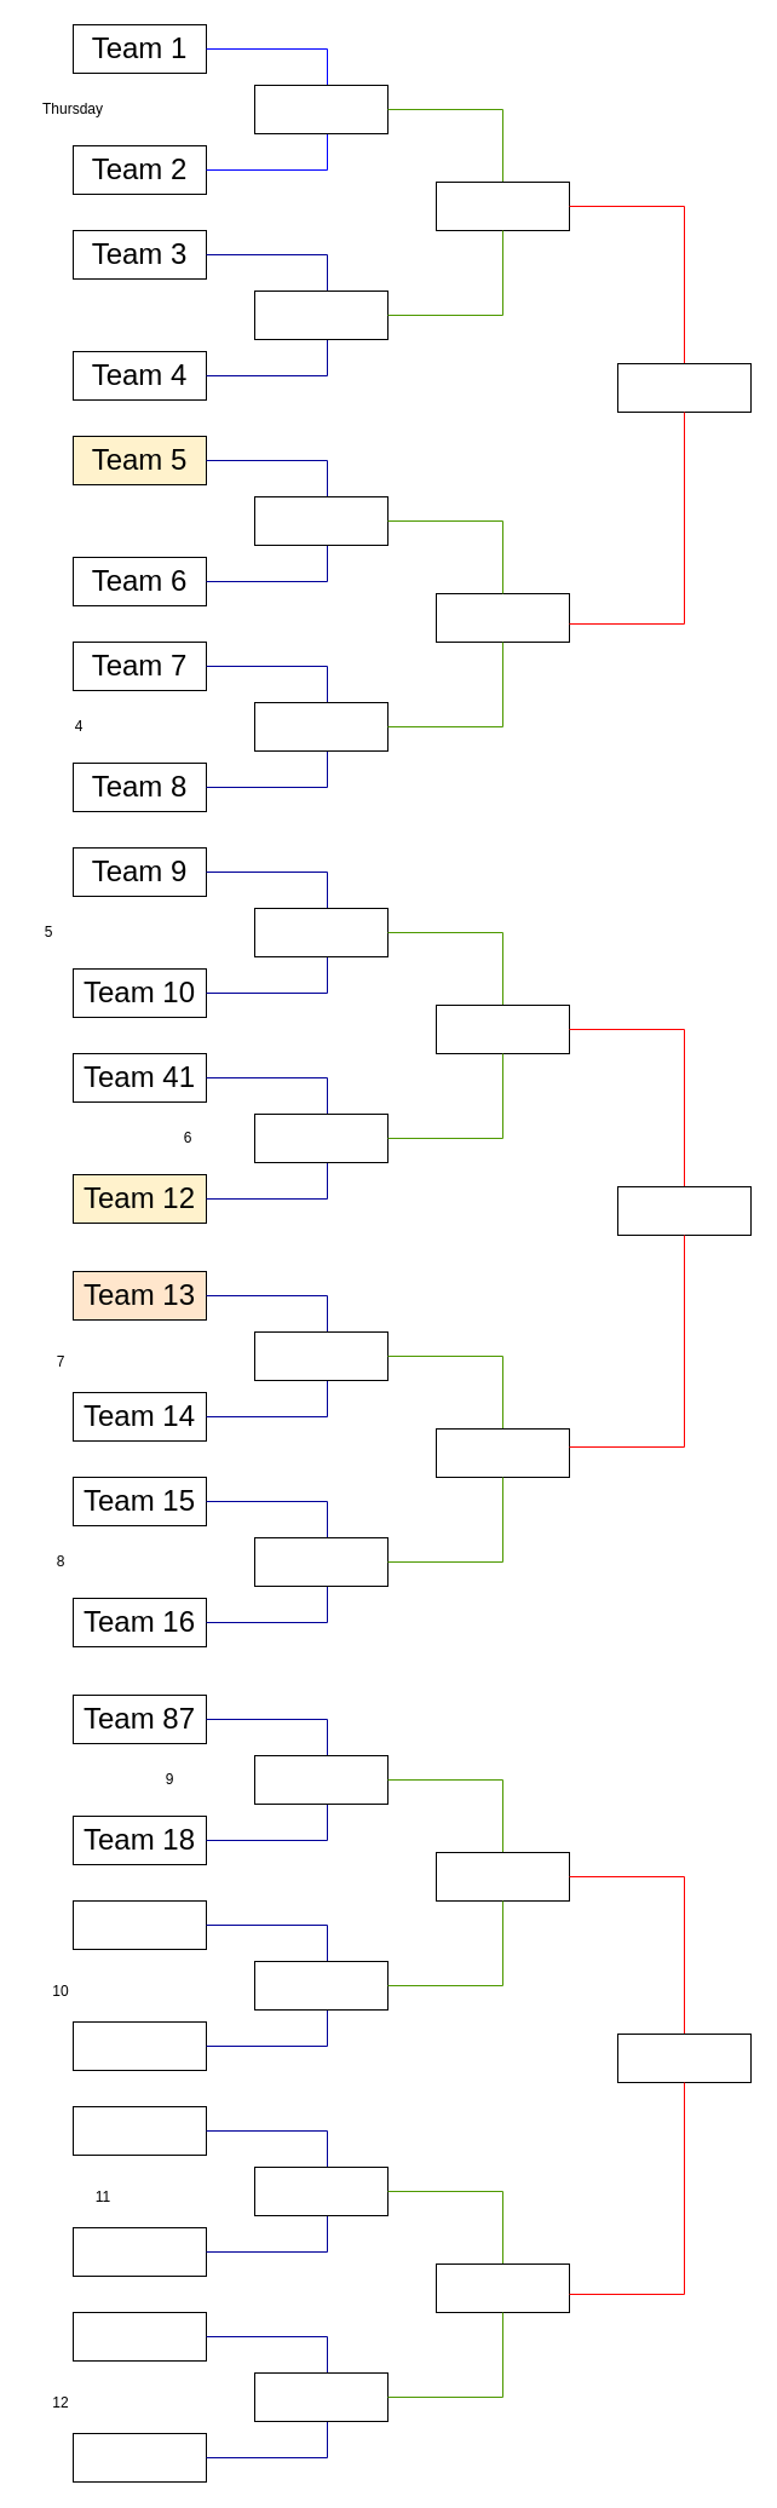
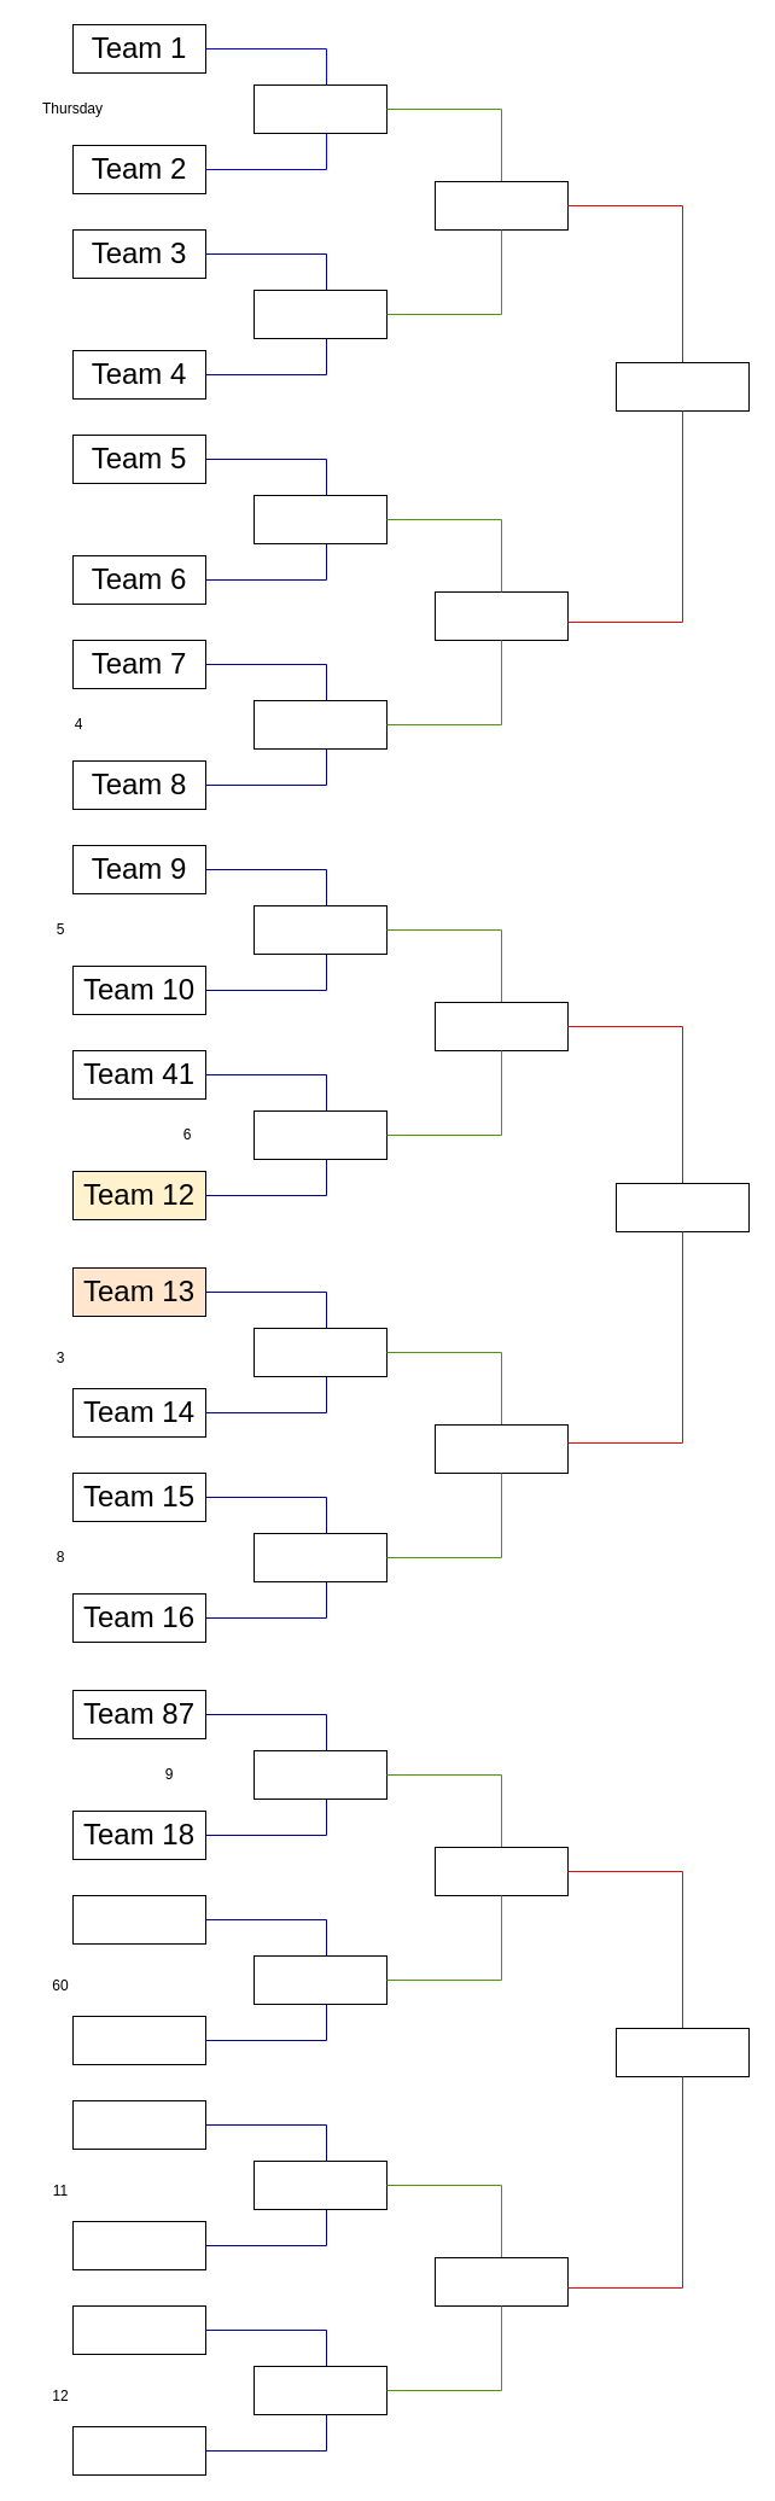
- <mxCell id="2" value="&lt;span style=&quot;font-size: 24px;&quot;&gt;Team 5&lt;/span&gt;" style="rounded=0;whiteSpace=wrap;html=1;fillColor=#fff2cc;" parent="1" vertex="1"><mxGeometry x="60" y="360" width="110" height="40" as="geometry" /></mxCell>
+ <mxCell id="2" value="&lt;span style=&quot;font-size: 24px;&quot;&gt;Team 5&lt;/span&gt;" style="rounded=0;whiteSpace=wrap;html=1;" parent="1" vertex="1"><mxGeometry x="60" y="360" width="110" height="40" as="geometry" /></mxCell>
- <mxCell id="91" value="5" style="text;html=1;align=center;verticalAlign=middle;whiteSpace=wrap;rounded=0;" parent="1" vertex="1"><mxGeometry x="10" y="755" width="60" height="30" as="geometry" /></mxCell>
+ <mxCell id="91" value="5" style="text;html=1;align=center;verticalAlign=middle;whiteSpace=wrap;rounded=0;" parent="1" vertex="1"><mxGeometry x="20" y="755" width="60" height="30" as="geometry" /></mxCell>
- <mxCell id="93" value="7" style="text;html=1;align=center;verticalAlign=middle;whiteSpace=wrap;rounded=0;" parent="1" vertex="1"><mxGeometry x="20" y="1110" width="60" height="30" as="geometry" /></mxCell>
+ <mxCell id="93" value="3" style="text;html=1;align=center;verticalAlign=middle;whiteSpace=wrap;rounded=0;" parent="1" vertex="1"><mxGeometry x="20" y="1110" width="60" height="30" as="geometry" /></mxCell>
- <mxCell id="96" value="10" style="text;html=1;align=center;verticalAlign=middle;whiteSpace=wrap;rounded=0;" parent="1" vertex="1"><mxGeometry x="20" y="1630" width="60" height="30" as="geometry" /></mxCell>
+ <mxCell id="96" value="60" style="text;html=1;align=center;verticalAlign=middle;whiteSpace=wrap;rounded=0;" parent="1" vertex="1"><mxGeometry x="20" y="1630" width="60" height="30" as="geometry" /></mxCell>
- <mxCell id="97" value="11" style="text;html=1;align=center;verticalAlign=middle;whiteSpace=wrap;rounded=0;" parent="1" vertex="1"><mxGeometry x="55" y="1800" width="60" height="30" as="geometry" /></mxCell>
+ <mxCell id="97" value="11" style="text;html=1;align=center;verticalAlign=middle;whiteSpace=wrap;rounded=0;" parent="1" vertex="1"><mxGeometry x="20" y="1800" width="60" height="30" as="geometry" /></mxCell>
